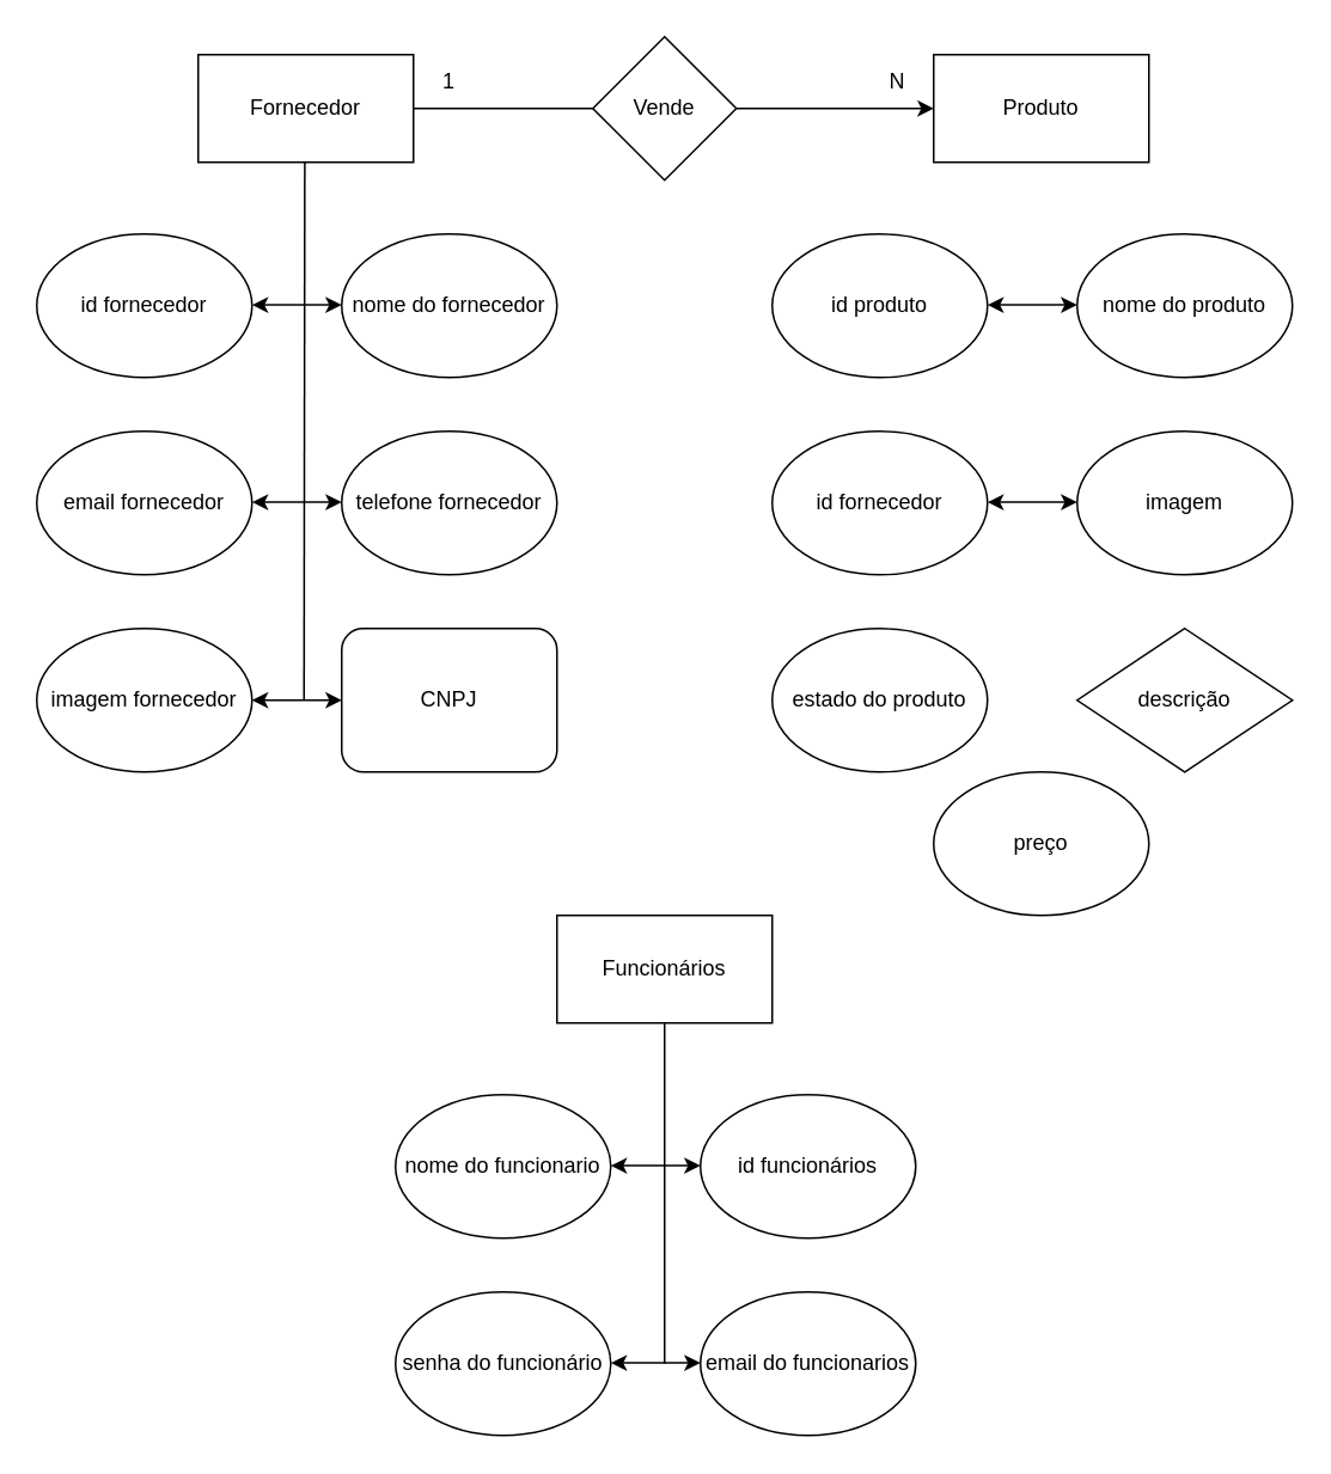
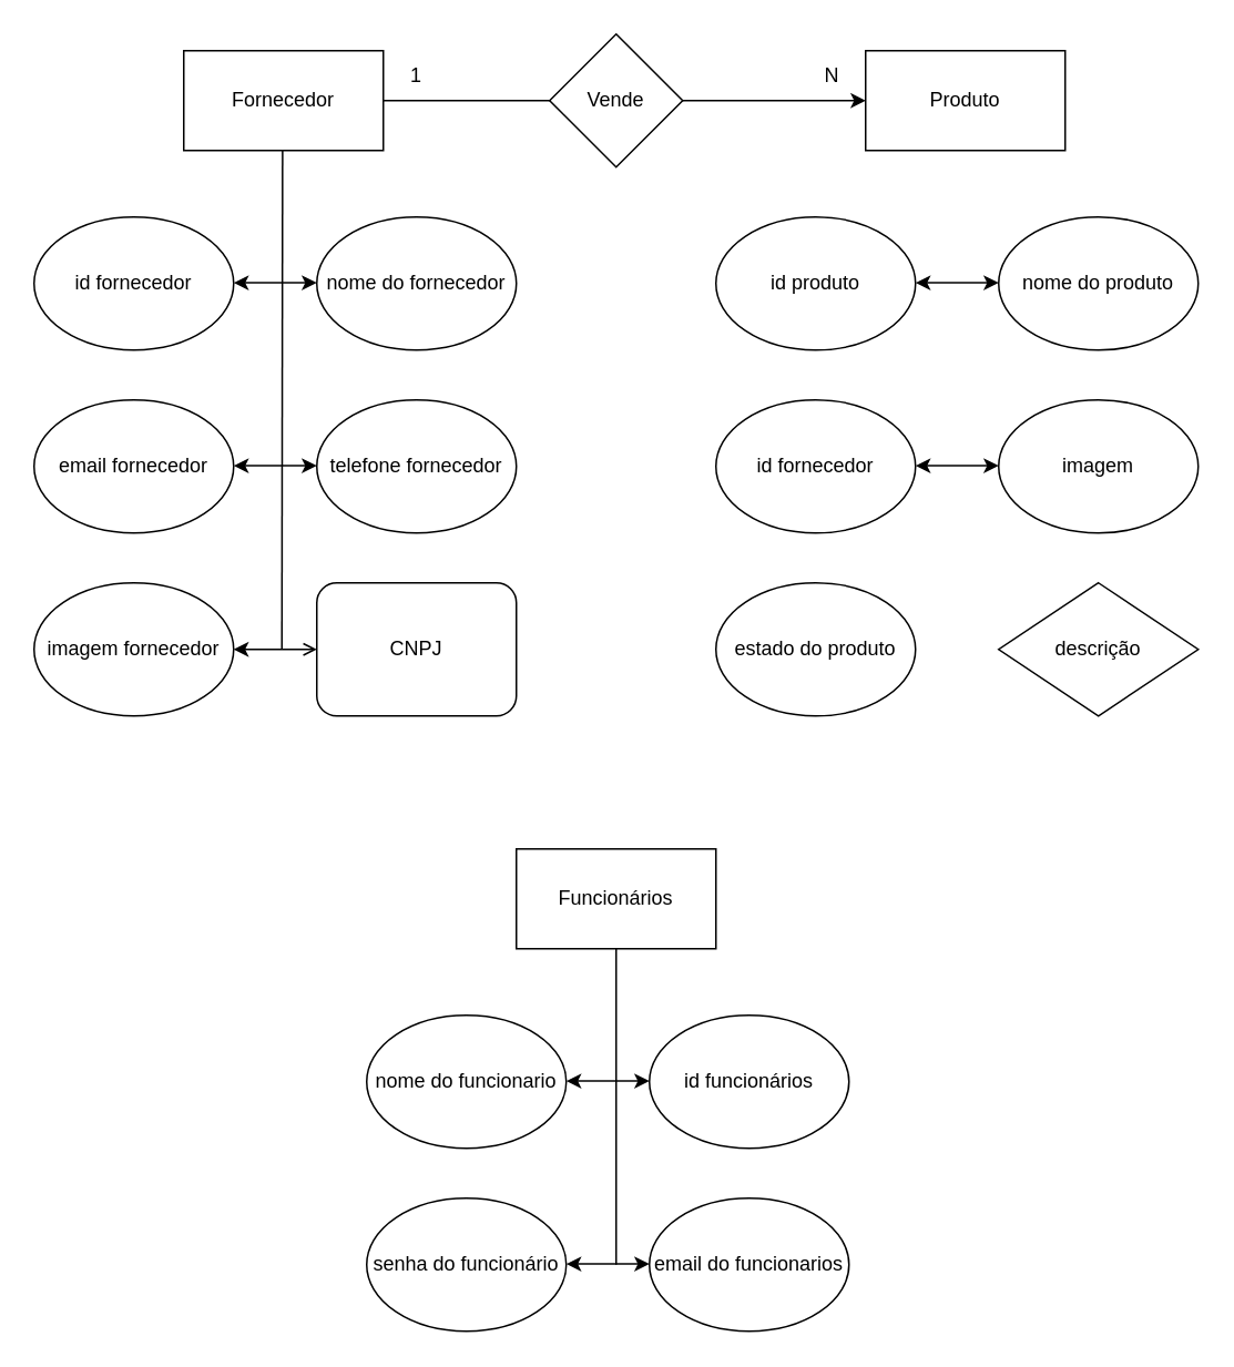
- <mxCell id="9" value="" style="endArrow=classic;startArrow=classic;html=1;rounded=0;exitX=1;exitY=0.5;exitDx=0;exitDy=0;entryX=0;entryY=0.5;entryDx=0;entryDy=0;" edge="1" parent="1" source="7" target="8"><mxGeometry width="50" height="50" relative="1" as="geometry"><mxPoint x="170" y="590" as="sourcePoint" /><mxPoint x="220" y="540" as="targetPoint" /></mxGeometry></mxCell>
+ <mxCell id="9" value="" style="endArrow=open;startArrow=classic;html=1;rounded=0;exitX=1;exitY=0.5;exitDx=0;exitDy=0;entryX=0;entryY=0.5;entryDx=0;entryDy=0;" edge="1" parent="1" source="7" target="8"><mxGeometry width="50" height="50" relative="1" as="geometry"><mxPoint x="170" y="590" as="sourcePoint" /><mxPoint x="220" y="540" as="targetPoint" /></mxGeometry></mxCell>
- <mxCell id="19" value="preço" style="ellipse;whiteSpace=wrap;html=1;" vertex="1" parent="1"><mxGeometry x="520" y="430" width="120" height="80" as="geometry" /></mxCell>
